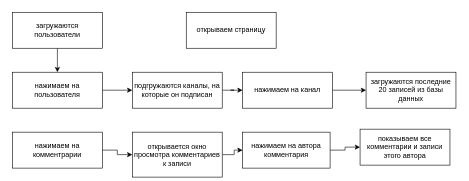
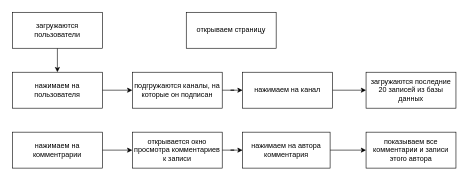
- <mxCell id="18" value="показываем все комментарии и записи этого автора" style="whiteSpace=wrap;html=1;rounded=0;" vertex="1" parent="1"><mxGeometry x="600" y="215" width="150" height="60" as="geometry" /></mxCell>
+ <mxCell id="18" value="показываем все комментарии и записи этого автора" style="whiteSpace=wrap;html=1;rounded=0;" vertex="1" parent="1"><mxGeometry x="610" y="220" width="150" height="60" as="geometry" /></mxCell>
- <mxCell id="15" value="открывается окно просмотра комментариев к записи" style="whiteSpace=wrap;html=1;rounded=0;" vertex="1" parent="1"><mxGeometry x="220" y="220" width="150" height="75" as="geometry" /></mxCell>
+ <mxCell id="15" value="открывается окно просмотра комментариев к записи" style="whiteSpace=wrap;html=1;rounded=0;" vertex="1" parent="1"><mxGeometry x="220" y="220" width="150" height="60" as="geometry" /></mxCell>
